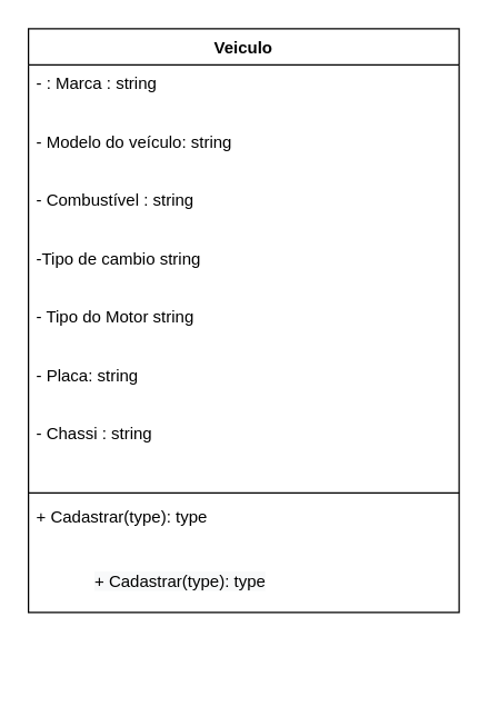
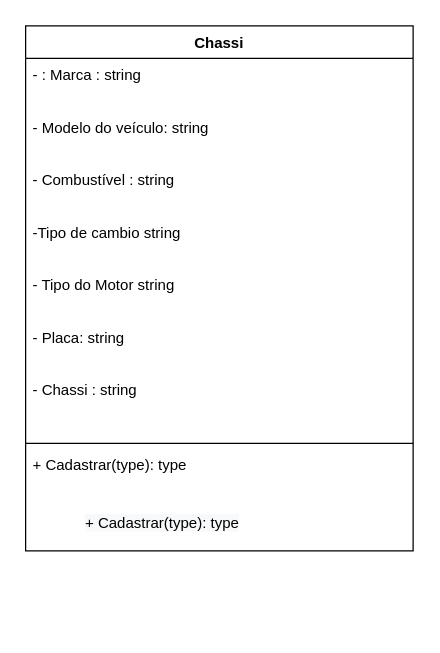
- <mxCell id="2" value="Veiculo" style="swimlane;fontStyle=1;align=center;verticalAlign=top;childLayout=stackLayout;horizontal=1;startSize=26;horizontalStack=0;resizeParent=1;resizeParentMax=0;resizeLast=0;collapsible=1;marginBottom=0;" vertex="1" parent="1"><mxGeometry x="20" y="20" width="310" height="420" as="geometry" /></mxCell>
+ <mxCell id="2" value="Chassi" style="swimlane;fontStyle=1;align=center;verticalAlign=top;childLayout=stackLayout;horizontal=1;startSize=26;horizontalStack=0;resizeParent=1;resizeParentMax=0;resizeLast=0;collapsible=1;marginBottom=0;" vertex="1" parent="1"><mxGeometry x="20" y="20" width="310" height="420" as="geometry" /></mxCell>
